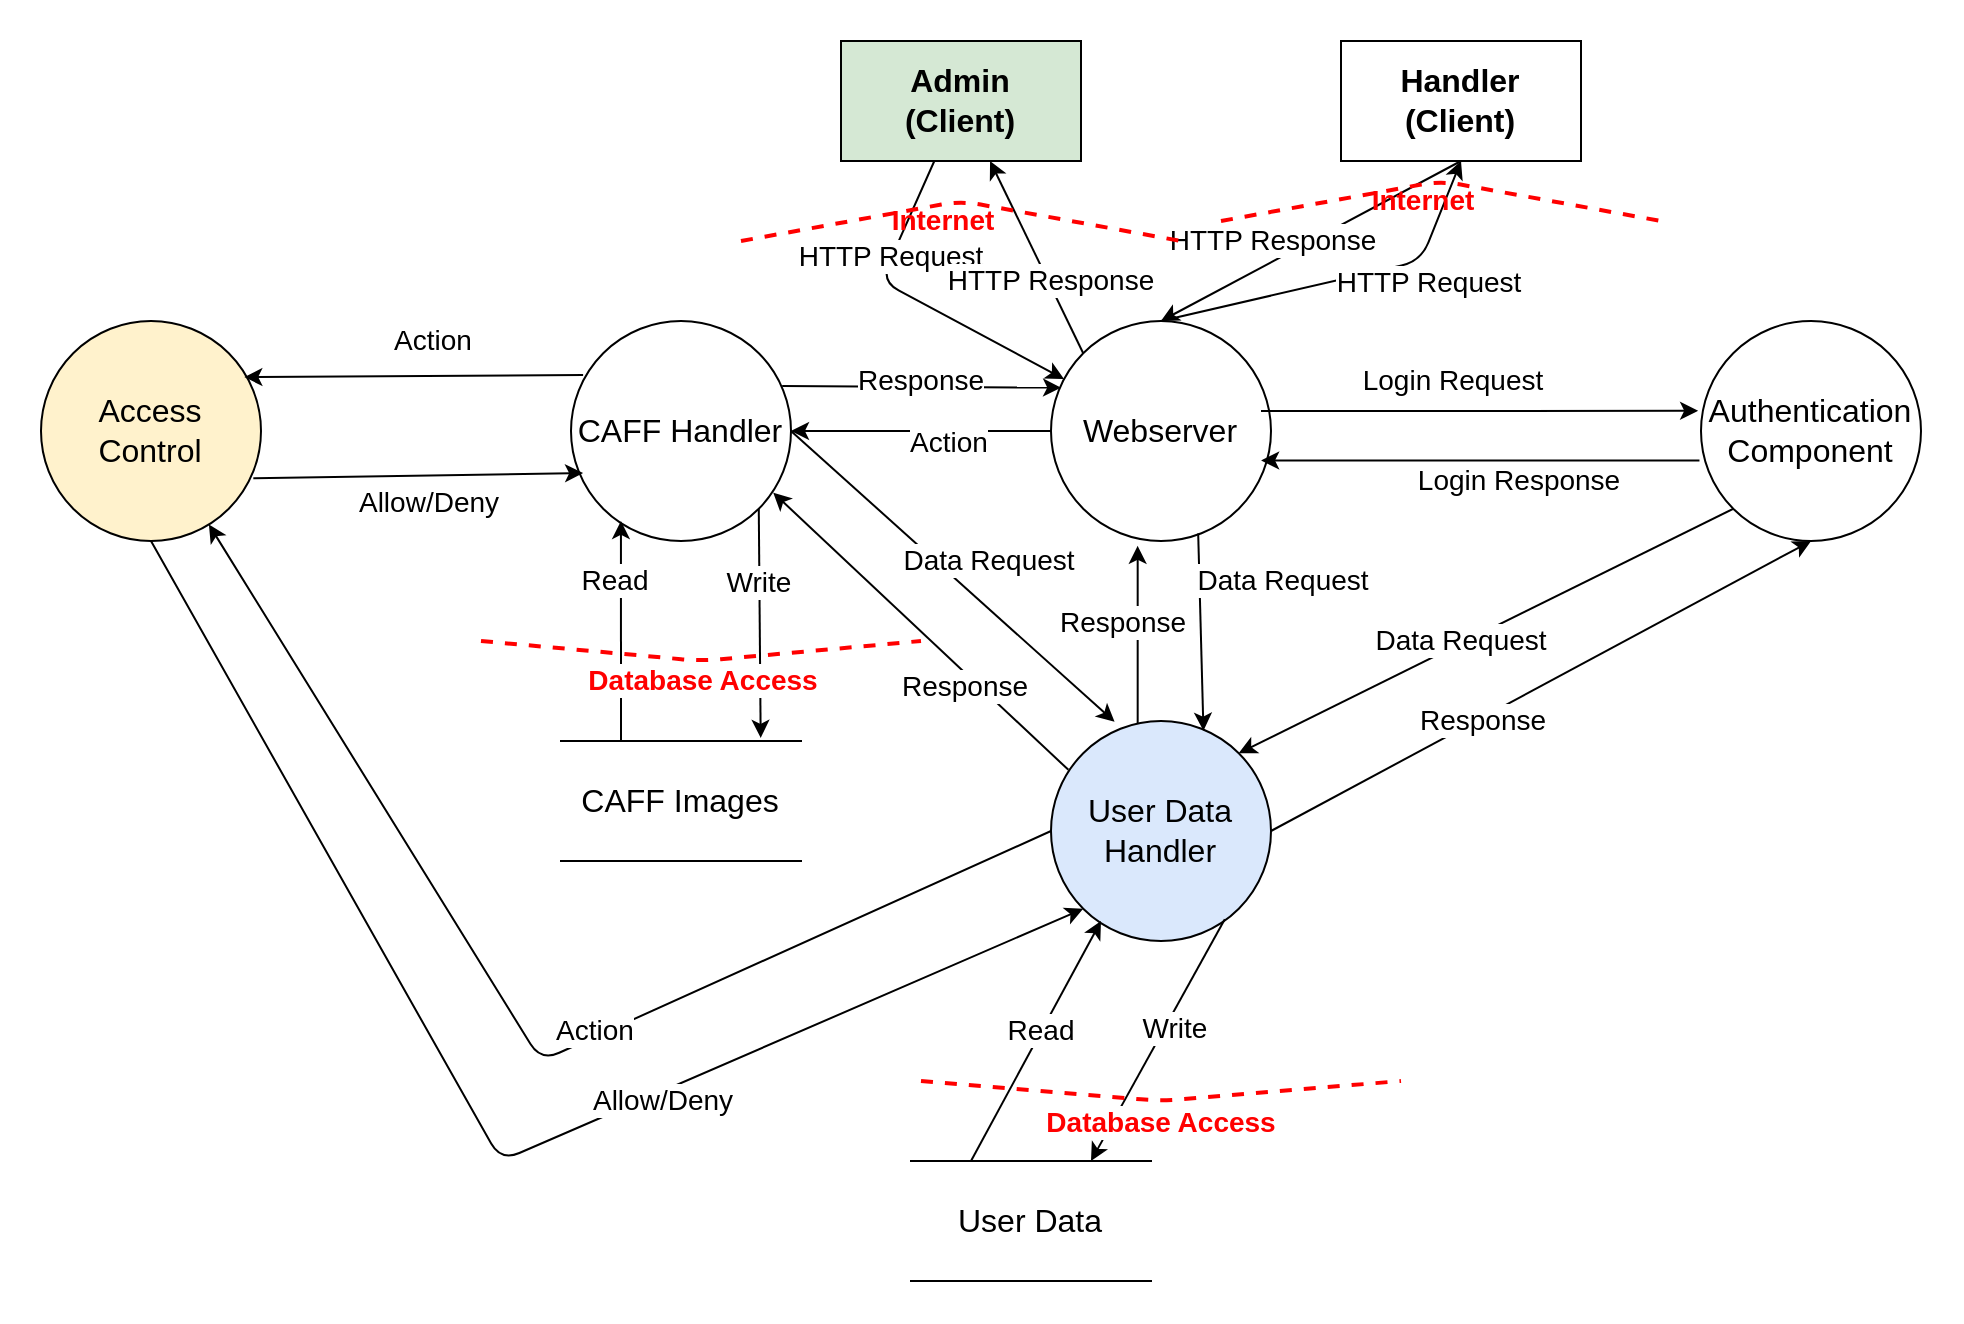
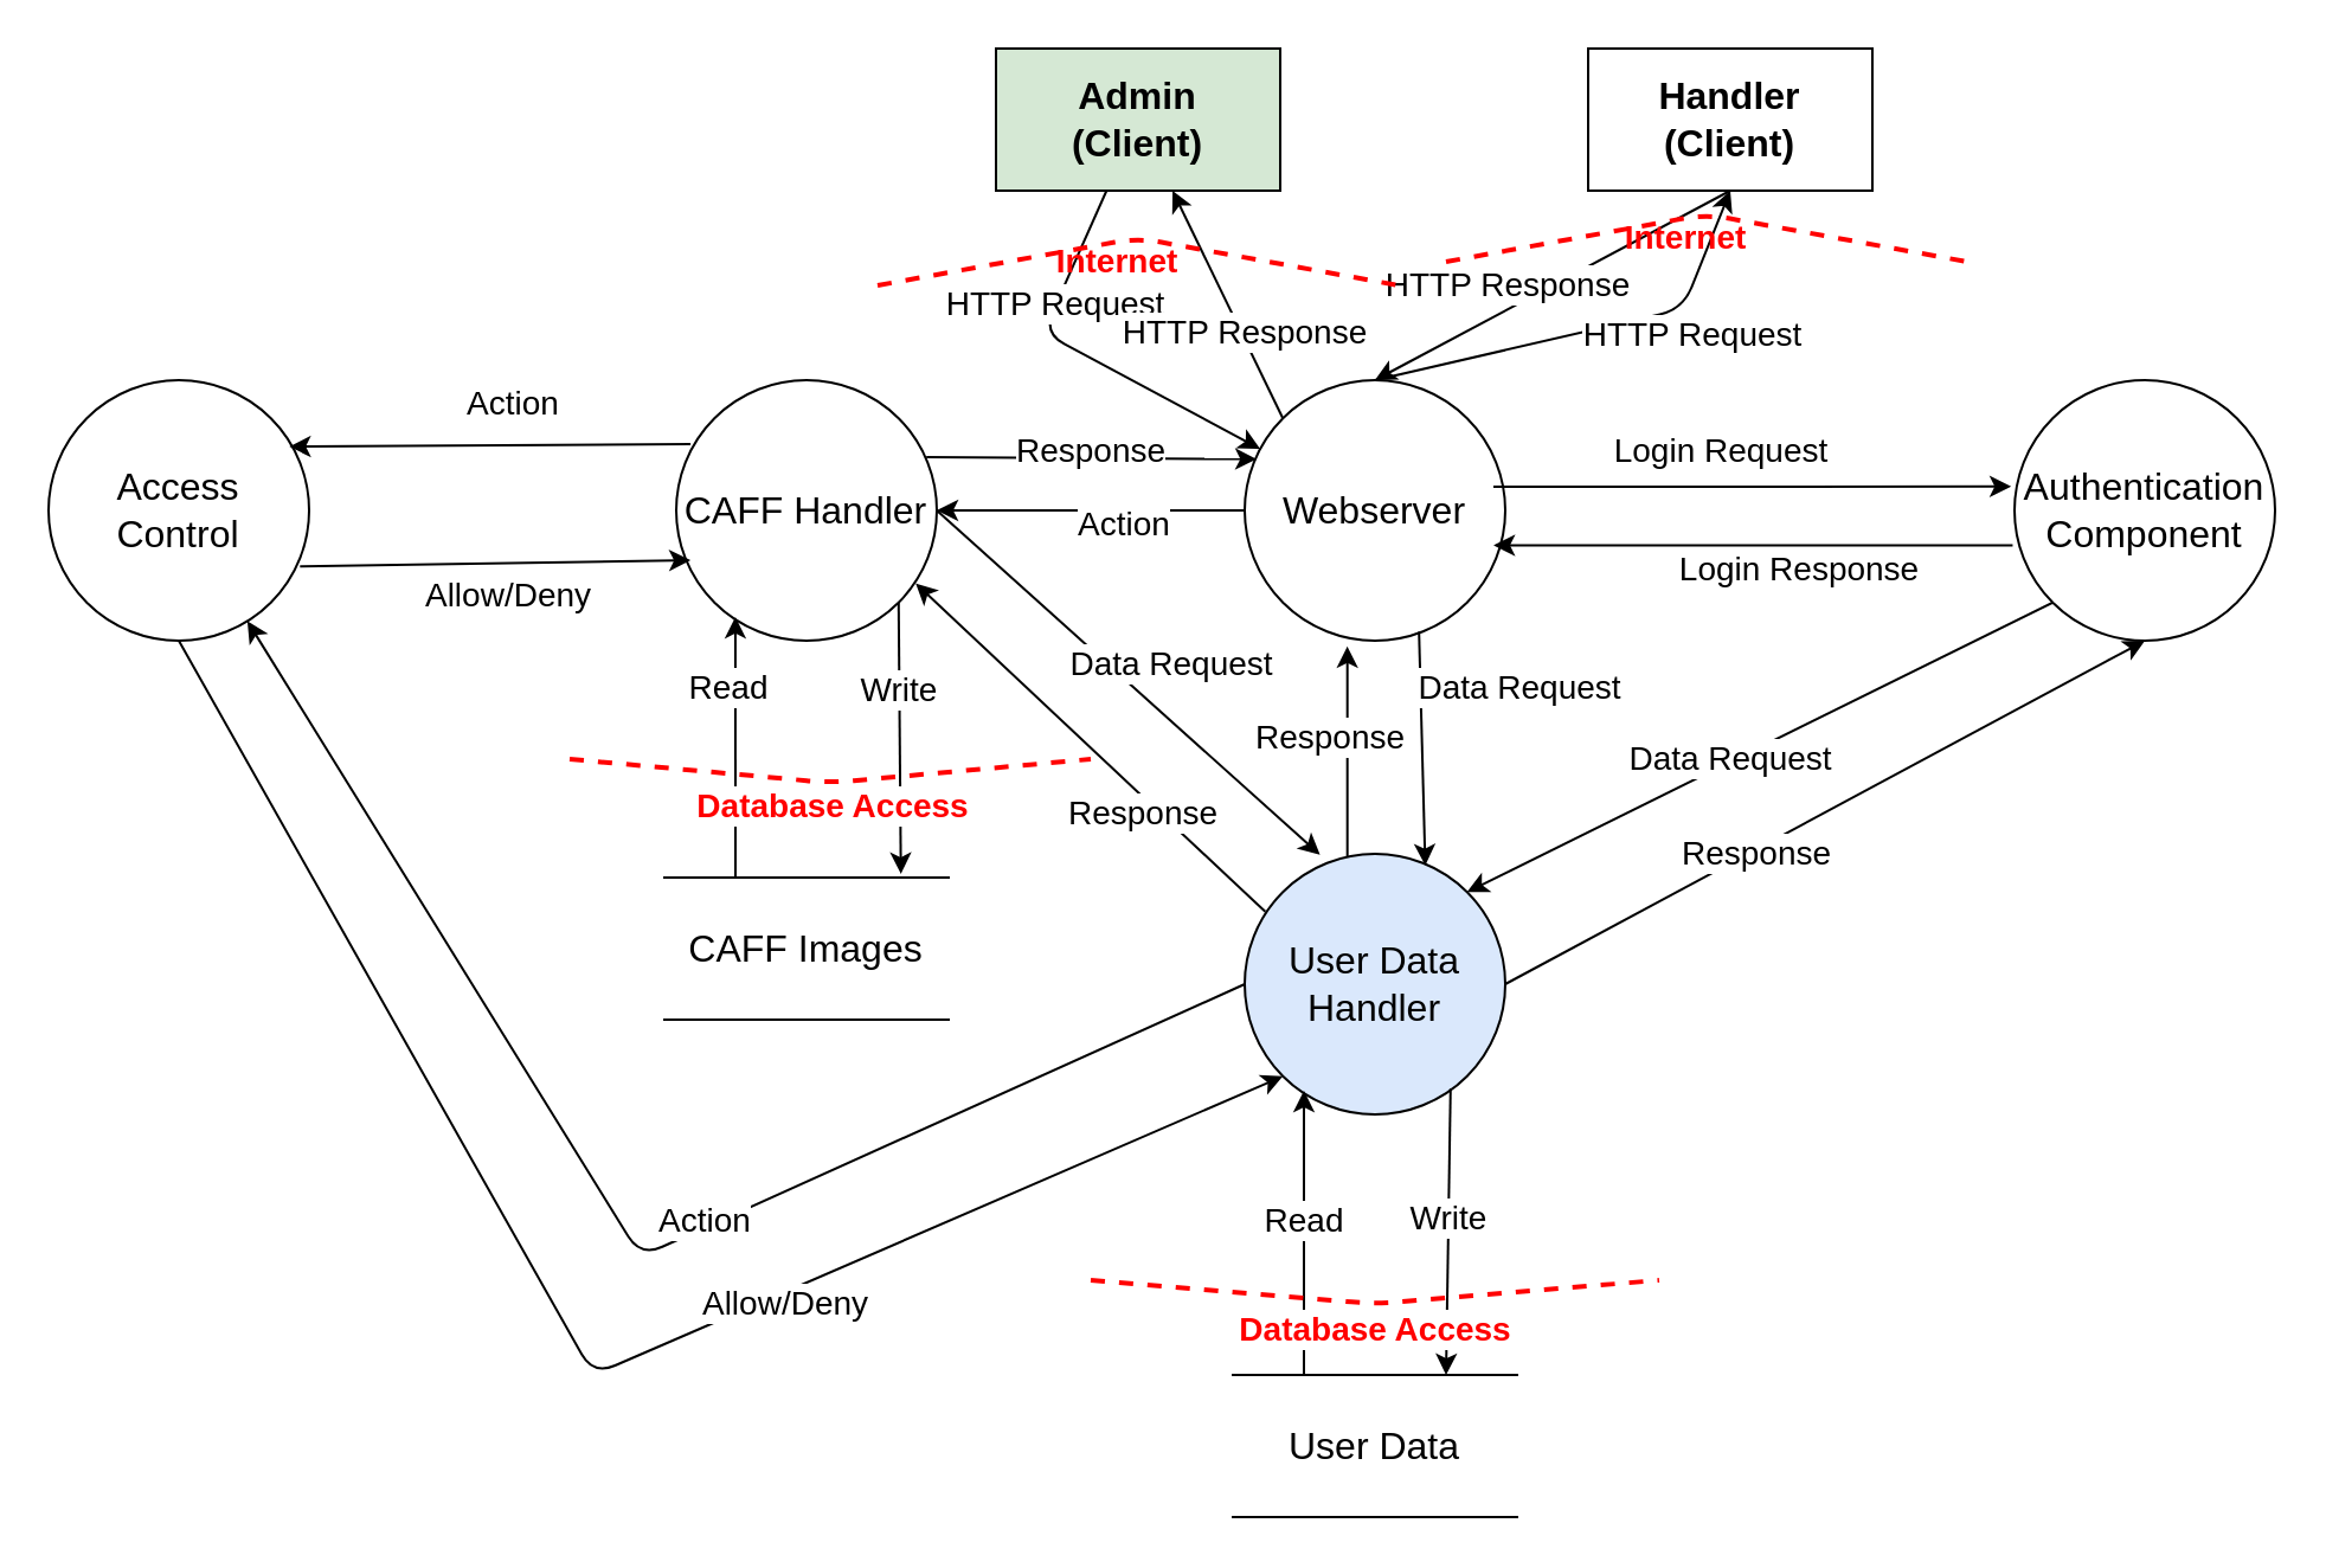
- <mxCell id="7" value="Access&lt;br&gt;Control" style="ellipse;whiteSpace=wrap;html=1;aspect=fixed;fontSize=16;fillColor=#fff2cc;" vertex="1" parent="1"><mxGeometry x="20" y="160" width="110" height="110" as="geometry" /></mxCell>
+ <mxCell id="7" value="Access&lt;br&gt;Control" style="ellipse;whiteSpace=wrap;html=1;aspect=fixed;fontSize=16;" vertex="1" parent="1"><mxGeometry x="20" y="160" width="110" height="110" as="geometry" /></mxCell>
- <mxCell id="8" value="User Data" style="shape=partialRectangle;whiteSpace=wrap;html=1;left=0;right=0;fillColor=none;fontSize=16;" vertex="1" parent="1"><mxGeometry x="455" y="580" width="120" height="60" as="geometry" /></mxCell>
+ <mxCell id="8" value="User Data" style="shape=partialRectangle;whiteSpace=wrap;html=1;left=0;right=0;fillColor=none;fontSize=16;" vertex="1" parent="1"><mxGeometry x="520" y="580" width="120" height="60" as="geometry" /></mxCell>
